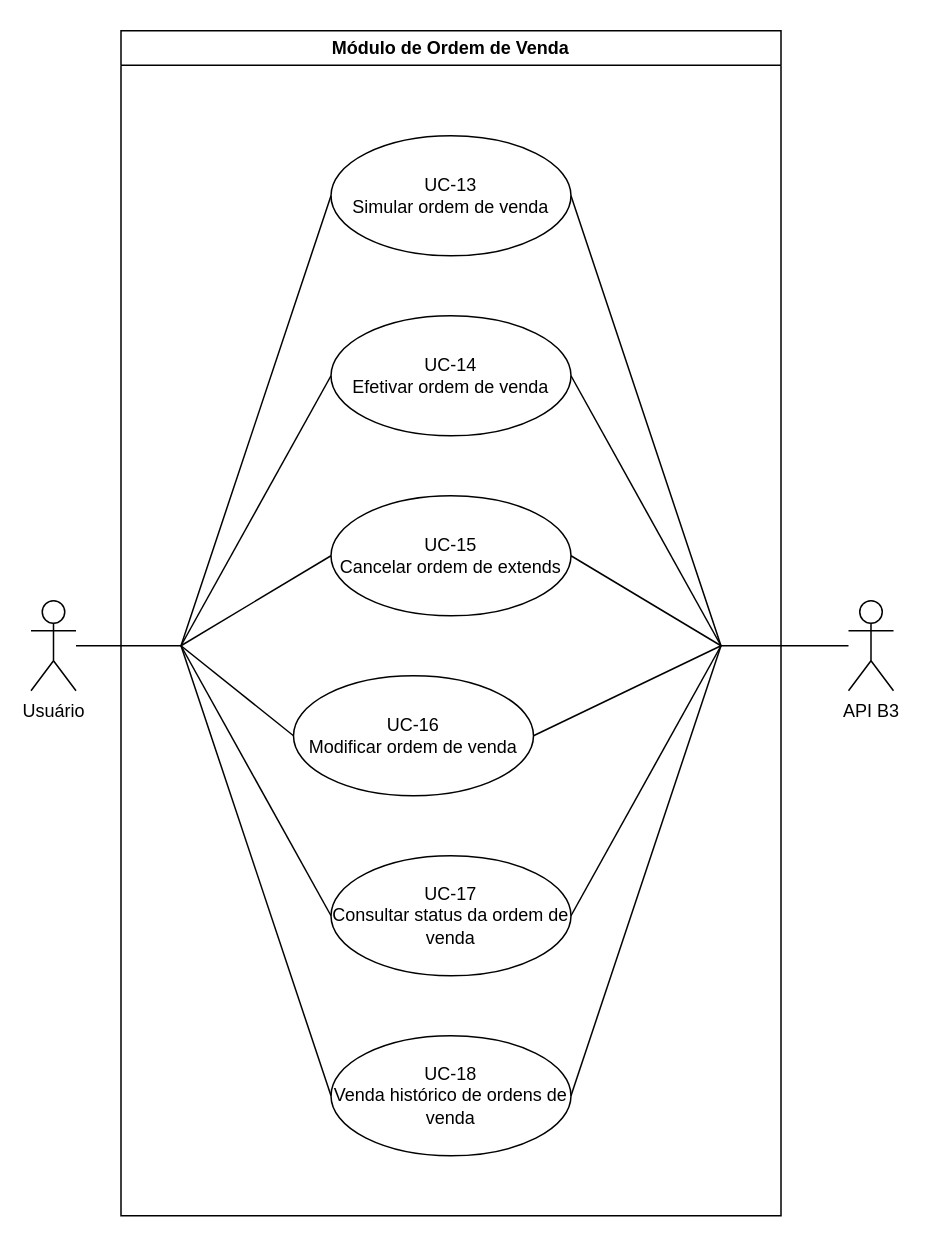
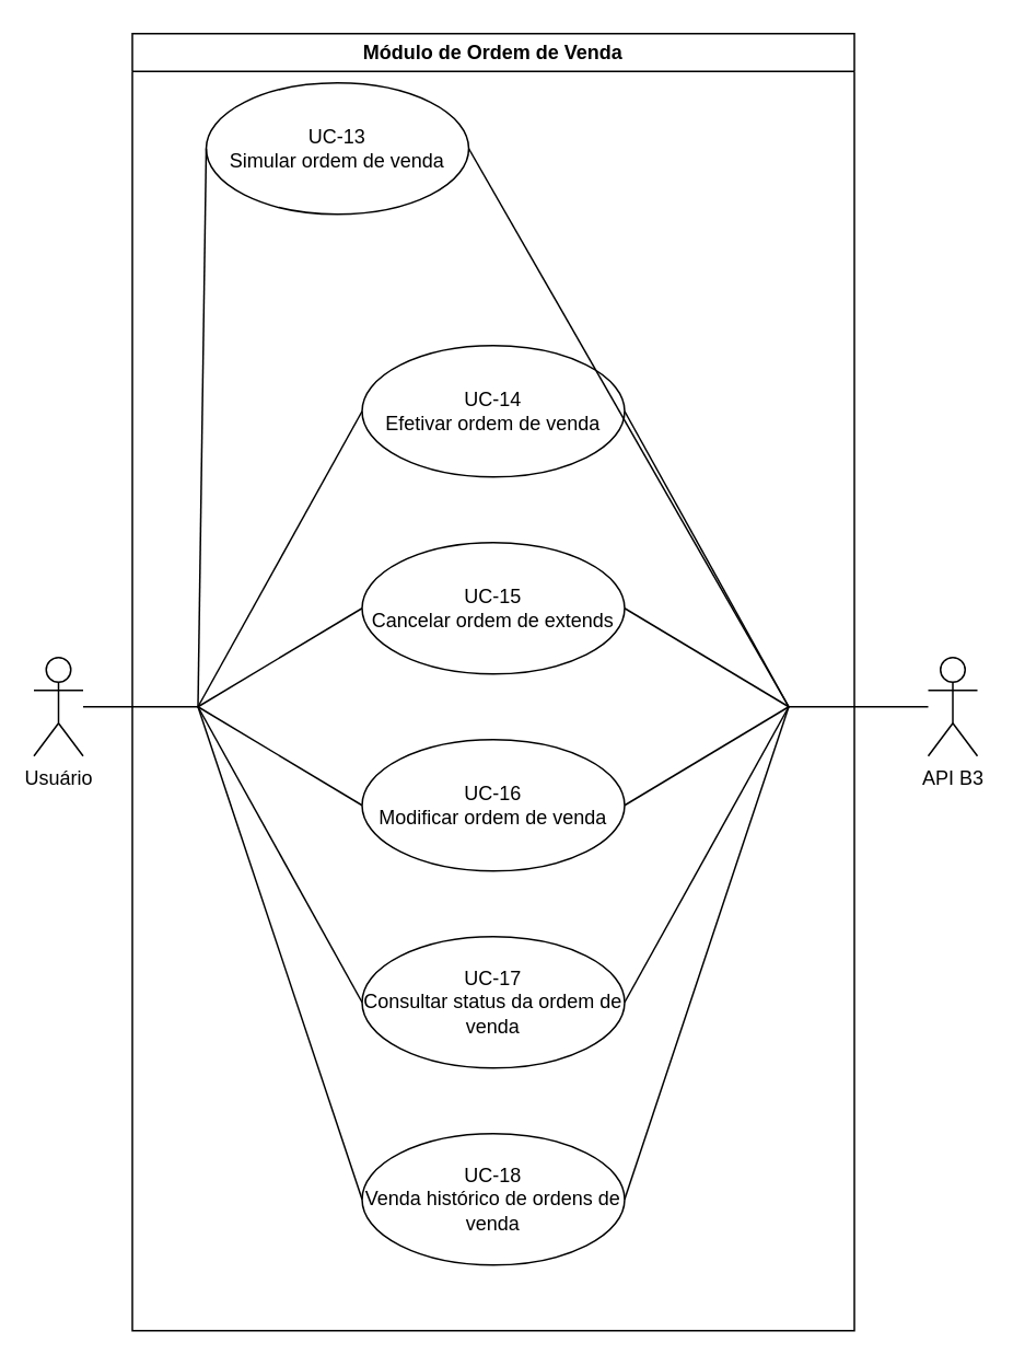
- <mxCell id="8" value="UC-13&lt;div&gt;Simular ordem de venda&lt;/div&gt;" style="ellipse;whiteSpace=wrap;html=1;" vertex="1" parent="2"><mxGeometry x="140" y="70" width="160" height="80" as="geometry" /></mxCell>
+ <mxCell id="8" value="UC-13&lt;div&gt;Simular ordem de venda&lt;/div&gt;" style="ellipse;whiteSpace=wrap;html=1;" vertex="1" parent="2"><mxGeometry x="45" y="30" width="160" height="80" as="geometry" /></mxCell>
- <mxCell id="4" value="UC-16&lt;div&gt;Modificar ordem de venda&lt;/div&gt;" style="ellipse;whiteSpace=wrap;html=1;" parent="2" vertex="1"><mxGeometry x="115" y="430" width="160" height="80" as="geometry" /></mxCell>
+ <mxCell id="4" value="UC-16&lt;div&gt;Modificar ordem de venda&lt;/div&gt;" style="ellipse;whiteSpace=wrap;html=1;" parent="2" vertex="1"><mxGeometry x="140" y="430" width="160" height="80" as="geometry" /></mxCell>
